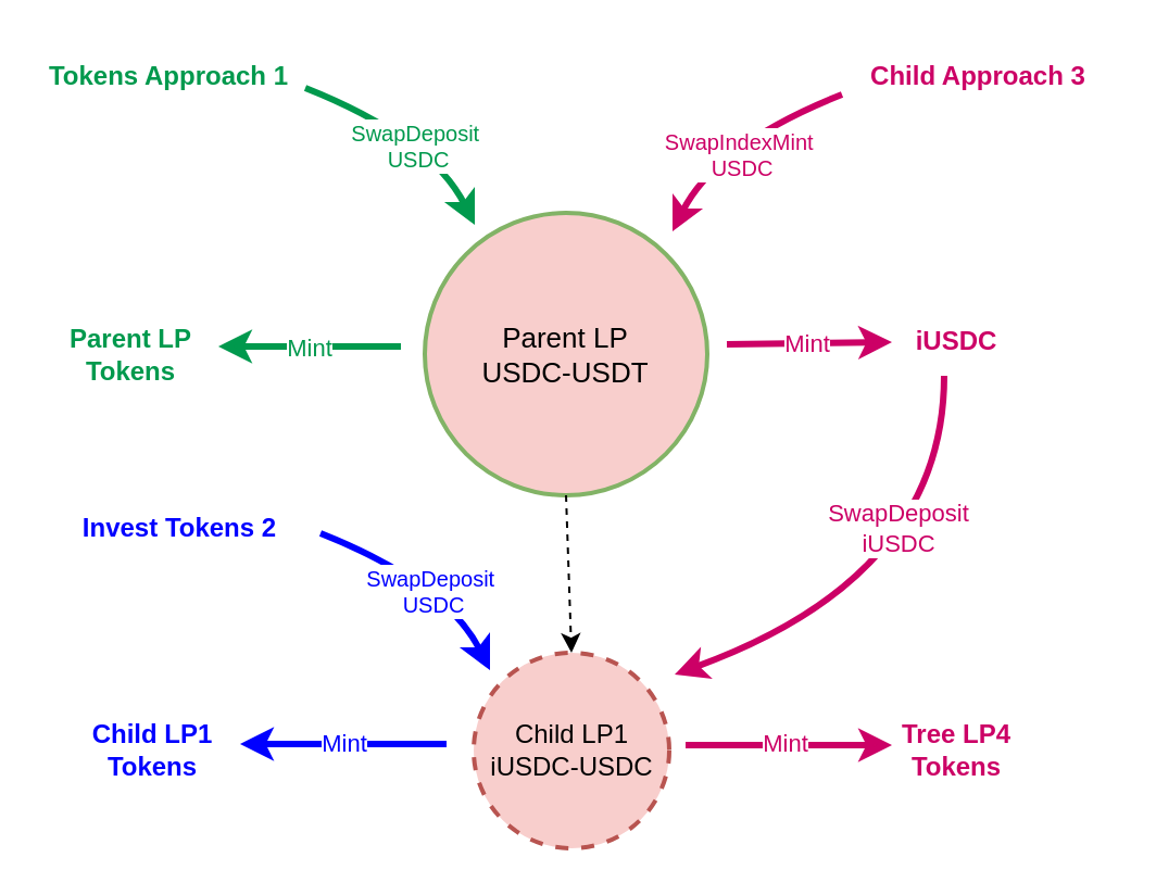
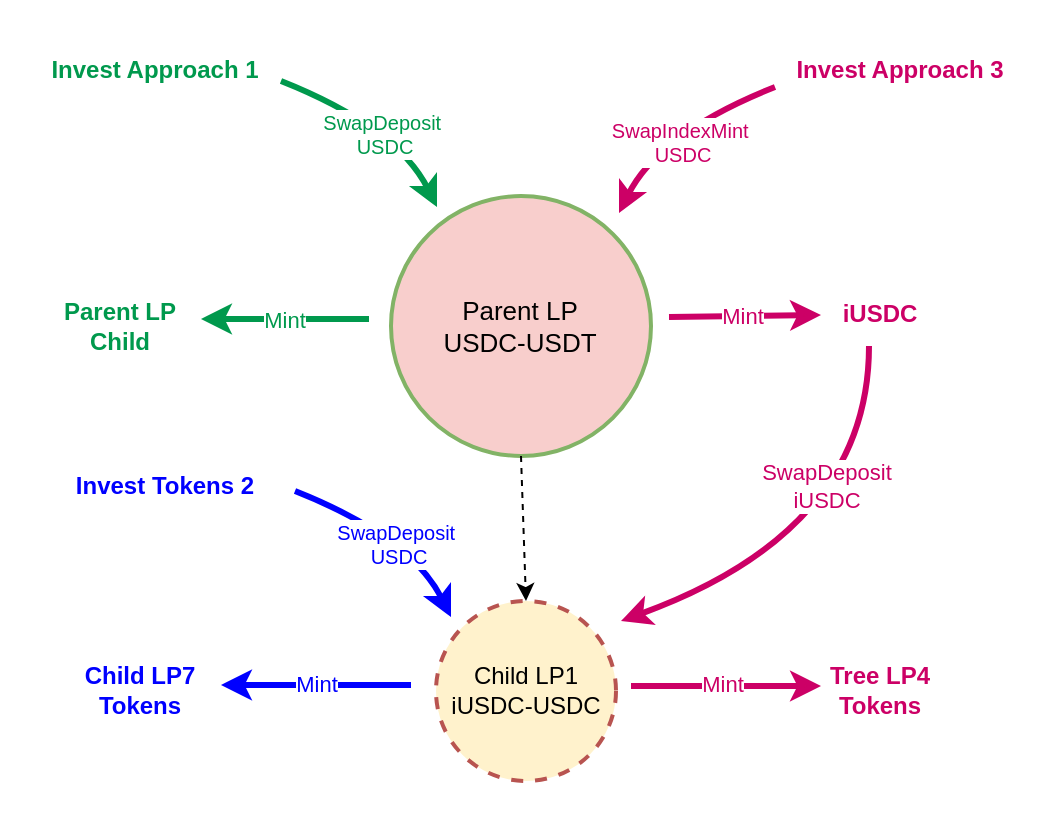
- <mxCell id="7" value="&lt;b&gt;&lt;font color=&quot;#00994d&quot;&gt;Tokens Approach 1&lt;/font&gt;&lt;/b&gt;" style="text;html=1;align=center;verticalAlign=middle;whiteSpace=wrap;rounded=0;" vertex="1" parent="1"><mxGeometry x="20" y="20" width="115" height="30" as="geometry" /></mxCell>
+ <mxCell id="7" value="&lt;b&gt;&lt;font color=&quot;#00994d&quot;&gt;Invest Approach 1&lt;/font&gt;&lt;/b&gt;" style="text;html=1;align=center;verticalAlign=middle;whiteSpace=wrap;rounded=0;" vertex="1" parent="1"><mxGeometry x="20" y="20" width="115" height="30" as="geometry" /></mxCell>
- <mxCell id="9" value="&lt;b&gt;&lt;font color=&quot;#cc0066&quot;&gt;Child Approach 3&lt;/font&gt;&lt;/b&gt;" style="text;html=1;align=center;verticalAlign=middle;whiteSpace=wrap;rounded=0;" vertex="1" parent="1"><mxGeometry x="390" y="20" width="120" height="30" as="geometry" /></mxCell>
+ <mxCell id="9" value="&lt;b&gt;&lt;font color=&quot;#cc0066&quot;&gt;Invest Approach 3&lt;/font&gt;&lt;/b&gt;" style="text;html=1;align=center;verticalAlign=middle;whiteSpace=wrap;rounded=0;" vertex="1" parent="1"><mxGeometry x="390" y="20" width="120" height="30" as="geometry" /></mxCell>
- <mxCell id="19" value="&lt;b&gt;&lt;font color=&quot;#00994d&quot;&gt;Parent LP Tokens&lt;/font&gt;&lt;/b&gt;" style="text;html=1;align=center;verticalAlign=middle;whiteSpace=wrap;rounded=0;" vertex="1" parent="1"><mxGeometry x="30" y="147.5" width="60" height="30" as="geometry" /></mxCell>
+ <mxCell id="19" value="&lt;b&gt;&lt;font color=&quot;#00994d&quot;&gt;Parent LP Child&lt;/font&gt;&lt;/b&gt;" style="text;html=1;align=center;verticalAlign=middle;whiteSpace=wrap;rounded=0;" vertex="1" parent="1"><mxGeometry x="30" y="147.5" width="60" height="30" as="geometry" /></mxCell>
- <mxCell id="22" value="&lt;b&gt;&lt;font color=&quot;#0000ff&quot;&gt;Child LP1 Tokens&lt;/font&gt;&lt;/b&gt;" style="text;html=1;align=center;verticalAlign=middle;whiteSpace=wrap;rounded=0;" vertex="1" parent="1"><mxGeometry x="40" y="330" width="60" height="30" as="geometry" /></mxCell>
+ <mxCell id="22" value="&lt;b&gt;&lt;font color=&quot;#0000ff&quot;&gt;Child LP7 Tokens&lt;/font&gt;&lt;/b&gt;" style="text;html=1;align=center;verticalAlign=middle;whiteSpace=wrap;rounded=0;" vertex="1" parent="1"><mxGeometry x="40" y="330" width="60" height="30" as="geometry" /></mxCell>
- <mxCell id="4" value="&lt;div&gt;&lt;font style=&quot;font-size: 12px;&quot;&gt;Child LP1&lt;/font&gt;&lt;/div&gt;&lt;font style=&quot;font-size: 12px;&quot;&gt;iUSDC-USDC&lt;/font&gt;" style="ellipse;whiteSpace=wrap;html=1;aspect=fixed;fillColor=#f8cecc;strokeColor=#b85450;strokeWidth=2;dashed=1;" parent="1" vertex="1"><mxGeometry x="217.5" y="300" width="90" height="90" as="geometry" /></mxCell>
+ <mxCell id="4" value="&lt;div&gt;&lt;font style=&quot;font-size: 12px;&quot;&gt;Child LP1&lt;/font&gt;&lt;/div&gt;&lt;font style=&quot;font-size: 12px;&quot;&gt;iUSDC-USDC&lt;/font&gt;" style="ellipse;whiteSpace=wrap;html=1;aspect=fixed;fillColor=#fff2cc;strokeColor=#b85450;strokeWidth=2;dashed=1;" parent="1" vertex="1"><mxGeometry x="217.5" y="300" width="90" height="90" as="geometry" /></mxCell>
